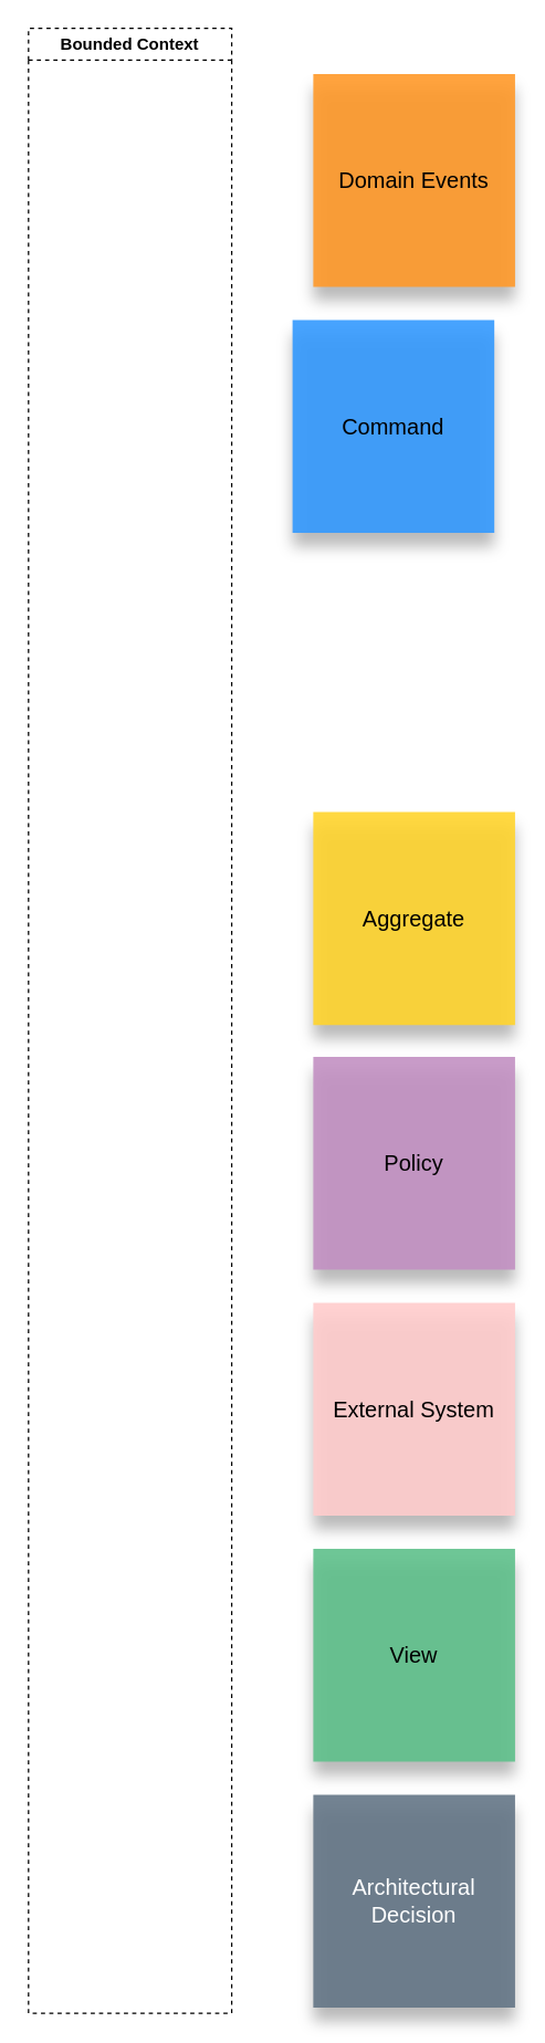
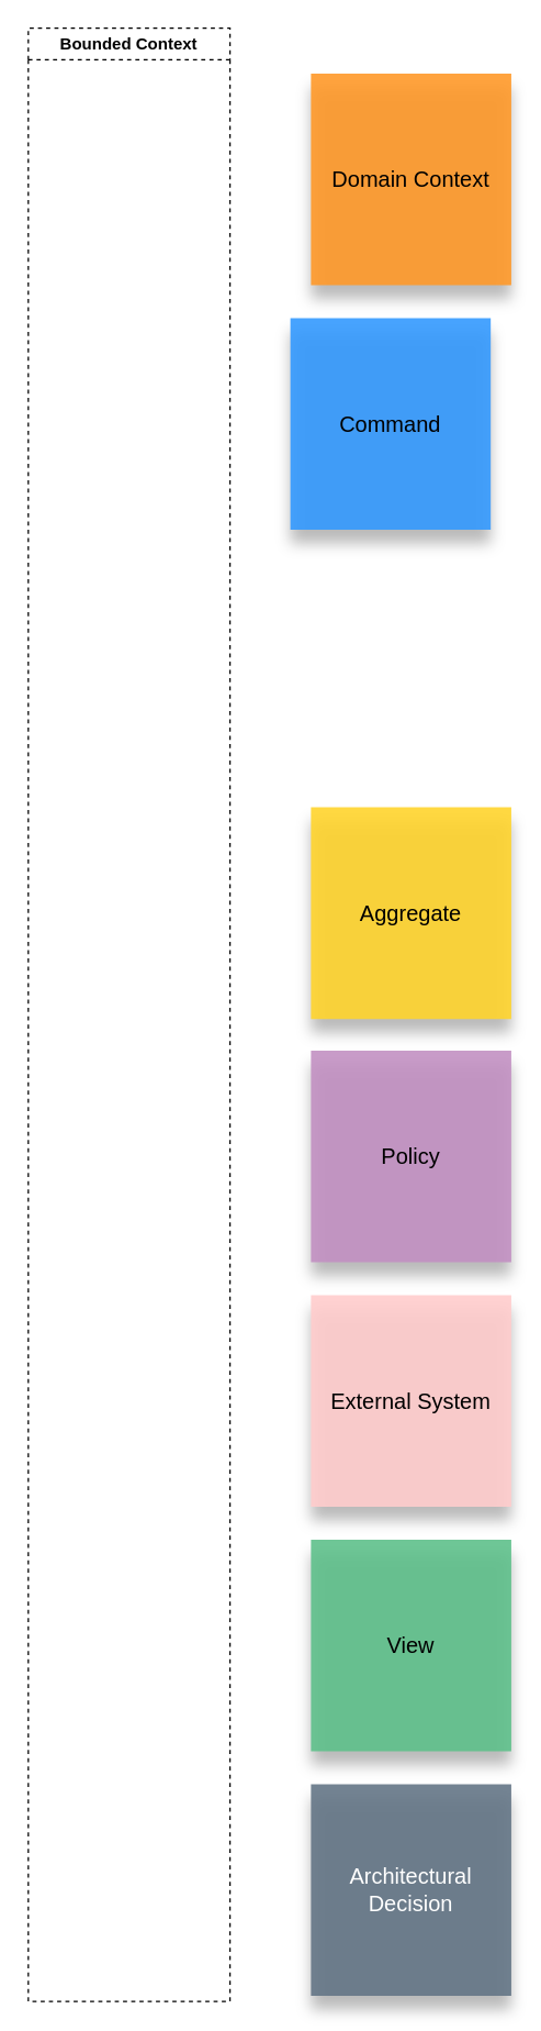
- <mxCell id="2" value="Domain Events" style="shape=note;whiteSpace=wrap;html=1;backgroundOutline=1;darkOpacity=0.05;fillColor=#ff992a;strokeColor=none;size=0;shadow=1;fontSize=16;spacing=6;shadowBlur=5;shadowOffsetX=0;shadowOffsetY=10;shadowOpacity=30;comic=0;opacity=90;rounded=0;" parent="1" vertex="1"><mxGeometry x="226" y="53" width="146" height="154" as="geometry" /></mxCell>
+ <mxCell id="2" value="Domain Context" style="shape=note;whiteSpace=wrap;html=1;backgroundOutline=1;darkOpacity=0.05;fillColor=#ff992a;strokeColor=none;size=0;shadow=1;fontSize=16;spacing=6;shadowBlur=5;shadowOffsetX=0;shadowOffsetY=10;shadowOpacity=30;comic=0;opacity=90;rounded=0;" parent="1" vertex="1"><mxGeometry x="226" y="53" width="146" height="154" as="geometry" /></mxCell>
